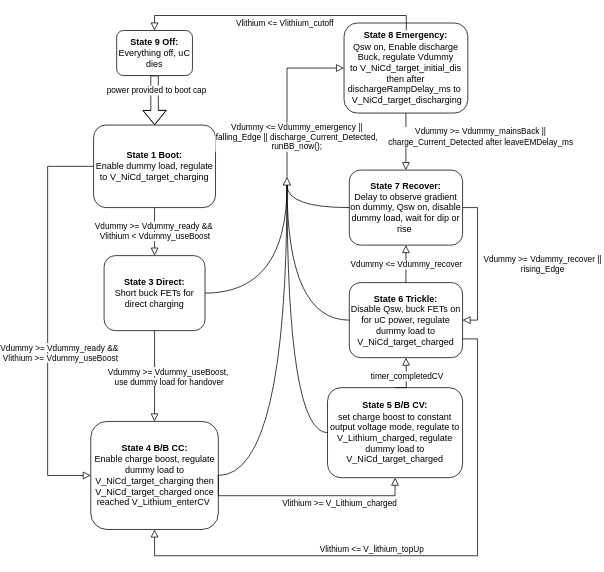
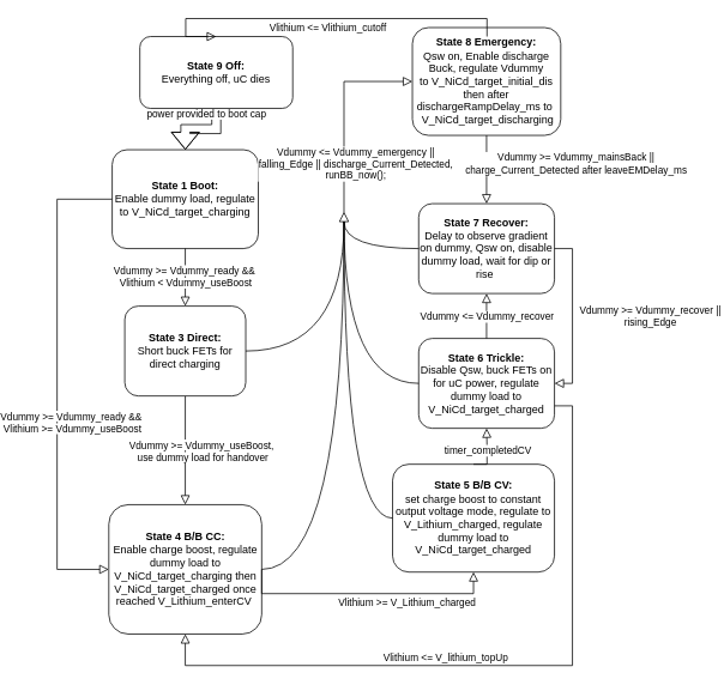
- <mxCell id="24" value="&lt;b&gt;State 9 Off:&lt;/b&gt;&lt;div&gt;Everything off, uC dies&lt;/div&gt;" style="rounded=1;whiteSpace=wrap;html=1;fontSize=12;glass=0;strokeWidth=1;shadow=0;" parent="1" vertex="1"><mxGeometry x="112" y="40" width="101" height="60" as="geometry" /></mxCell>
+ <mxCell id="24" value="&lt;b&gt;State 9 Off:&lt;/b&gt;&lt;div&gt;Everything off, uC dies&lt;/div&gt;" style="rounded=1;whiteSpace=wrap;html=1;fontSize=12;glass=0;strokeWidth=1;shadow=0;" parent="1" vertex="1"><mxGeometry x="112" y="40" width="170" height="80" as="geometry" /></mxCell>
